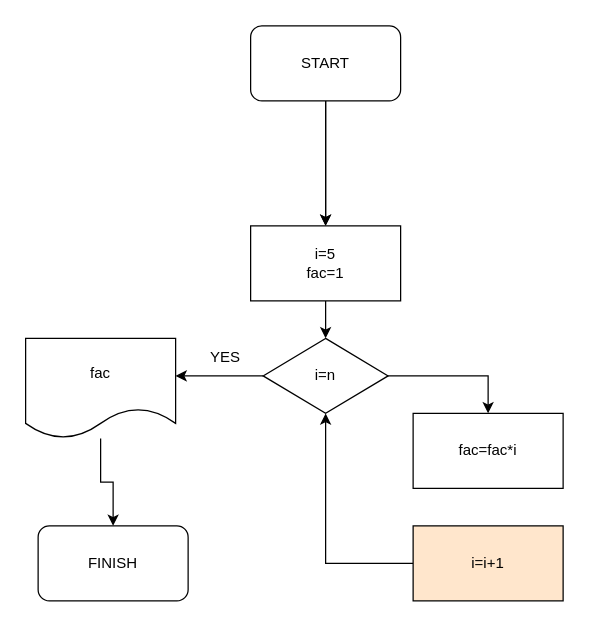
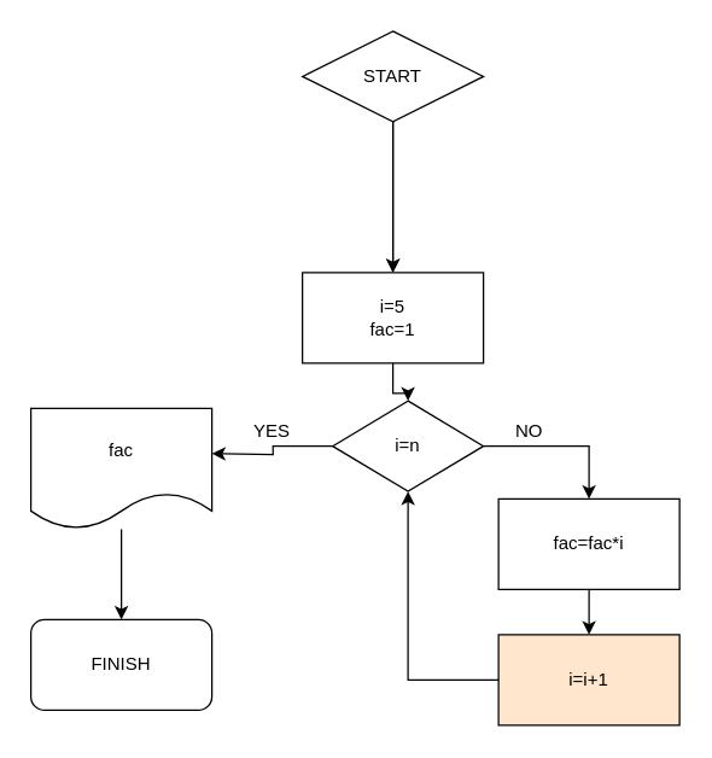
- <mxCell id="4" value="START" style="rounded=1;whiteSpace=wrap;html=1;" vertex="1" parent="1"><mxGeometry x="200" y="20" width="120" height="60" as="geometry" /></mxCell>
+ <mxCell id="4" value="START" style="rhombus;whiteSpace=wrap;html=1;" vertex="1" parent="1"><mxGeometry x="200" y="20" width="120" height="60" as="geometry" /></mxCell>
+ <mxCell id="10" value="NO" style="text;html=1;align=center;verticalAlign=middle;resizable=0;points=[];autosize=1;strokeColor=none;fillColor=none;" vertex="1" parent="1"><mxGeometry x="330" y="270" width="40" height="30" as="geometry" /></mxCell>
- <mxCell id="9" value="i=n" style="rhombus;whiteSpace=wrap;html=1;" vertex="1" parent="1"><mxGeometry x="210" y="270" width="100" height="60" as="geometry" /></mxCell>
+ <mxCell id="9" value="i=n" style="rhombus;whiteSpace=wrap;html=1;" vertex="1" parent="1"><mxGeometry x="220" y="265" width="100" height="60" as="geometry" /></mxCell>
+ <mxCell id="11" value="" style="edgeStyle=orthogonalEdgeStyle;rounded=0;orthogonalLoop=1;jettySize=auto;html=1;" edge="1" parent="1" source="12" target="14"><mxGeometry relative="1" as="geometry" /></mxCell>
- <mxCell id="18" value="FINISH" style="rounded=1;whiteSpace=wrap;html=1;" vertex="1" parent="1"><mxGeometry x="30" y="420" width="120" height="60" as="geometry" /></mxCell>
+ <mxCell id="18" value="FINISH" style="rounded=1;whiteSpace=wrap;html=1;" vertex="1" parent="1"><mxGeometry x="20" y="410" width="120" height="60" as="geometry" /></mxCell>
